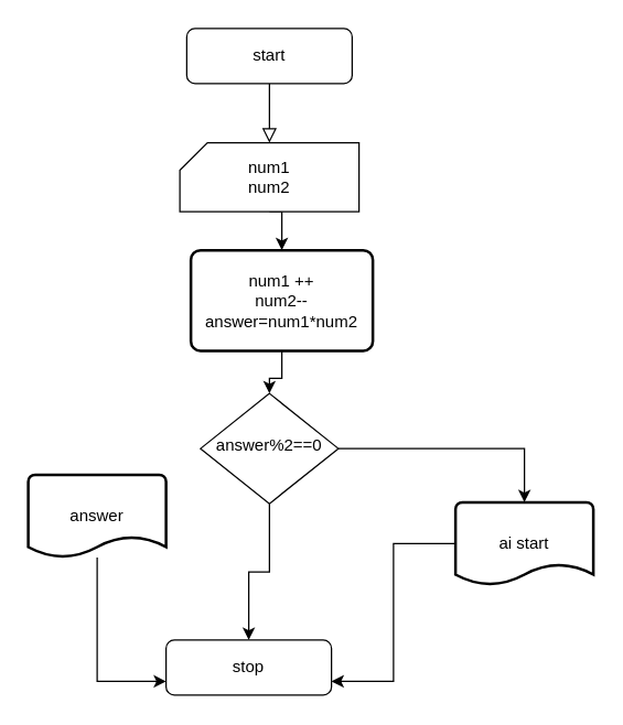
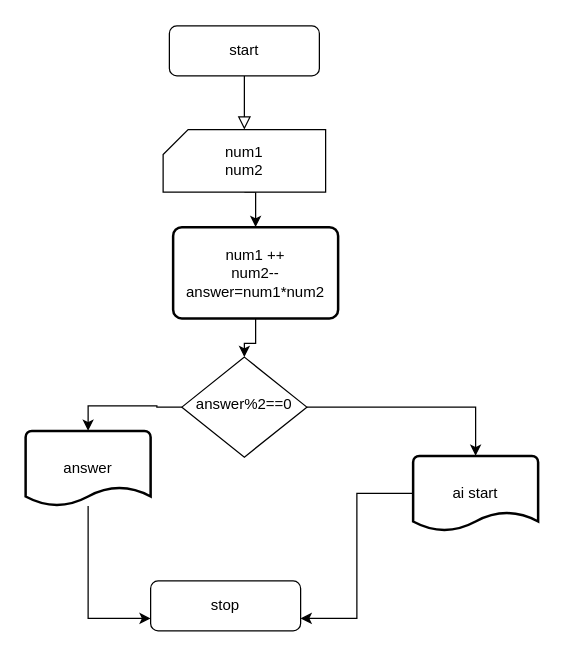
- <mxCell id="12" style="edgeStyle=orthogonalEdgeStyle;rounded=0;orthogonalLoop=1;jettySize=auto;html=1;" edge="1" parent="1" source="5" target="4"><mxGeometry relative="1" as="geometry" /></mxCell>
+ <mxCell id="12" style="edgeStyle=orthogonalEdgeStyle;rounded=0;orthogonalLoop=1;jettySize=auto;html=1;entryX=0.5;entryY=0;entryDx=0;entryDy=0;entryPerimeter=0;" edge="1" parent="1" source="5" target="9"><mxGeometry relative="1" as="geometry" /></mxCell>
